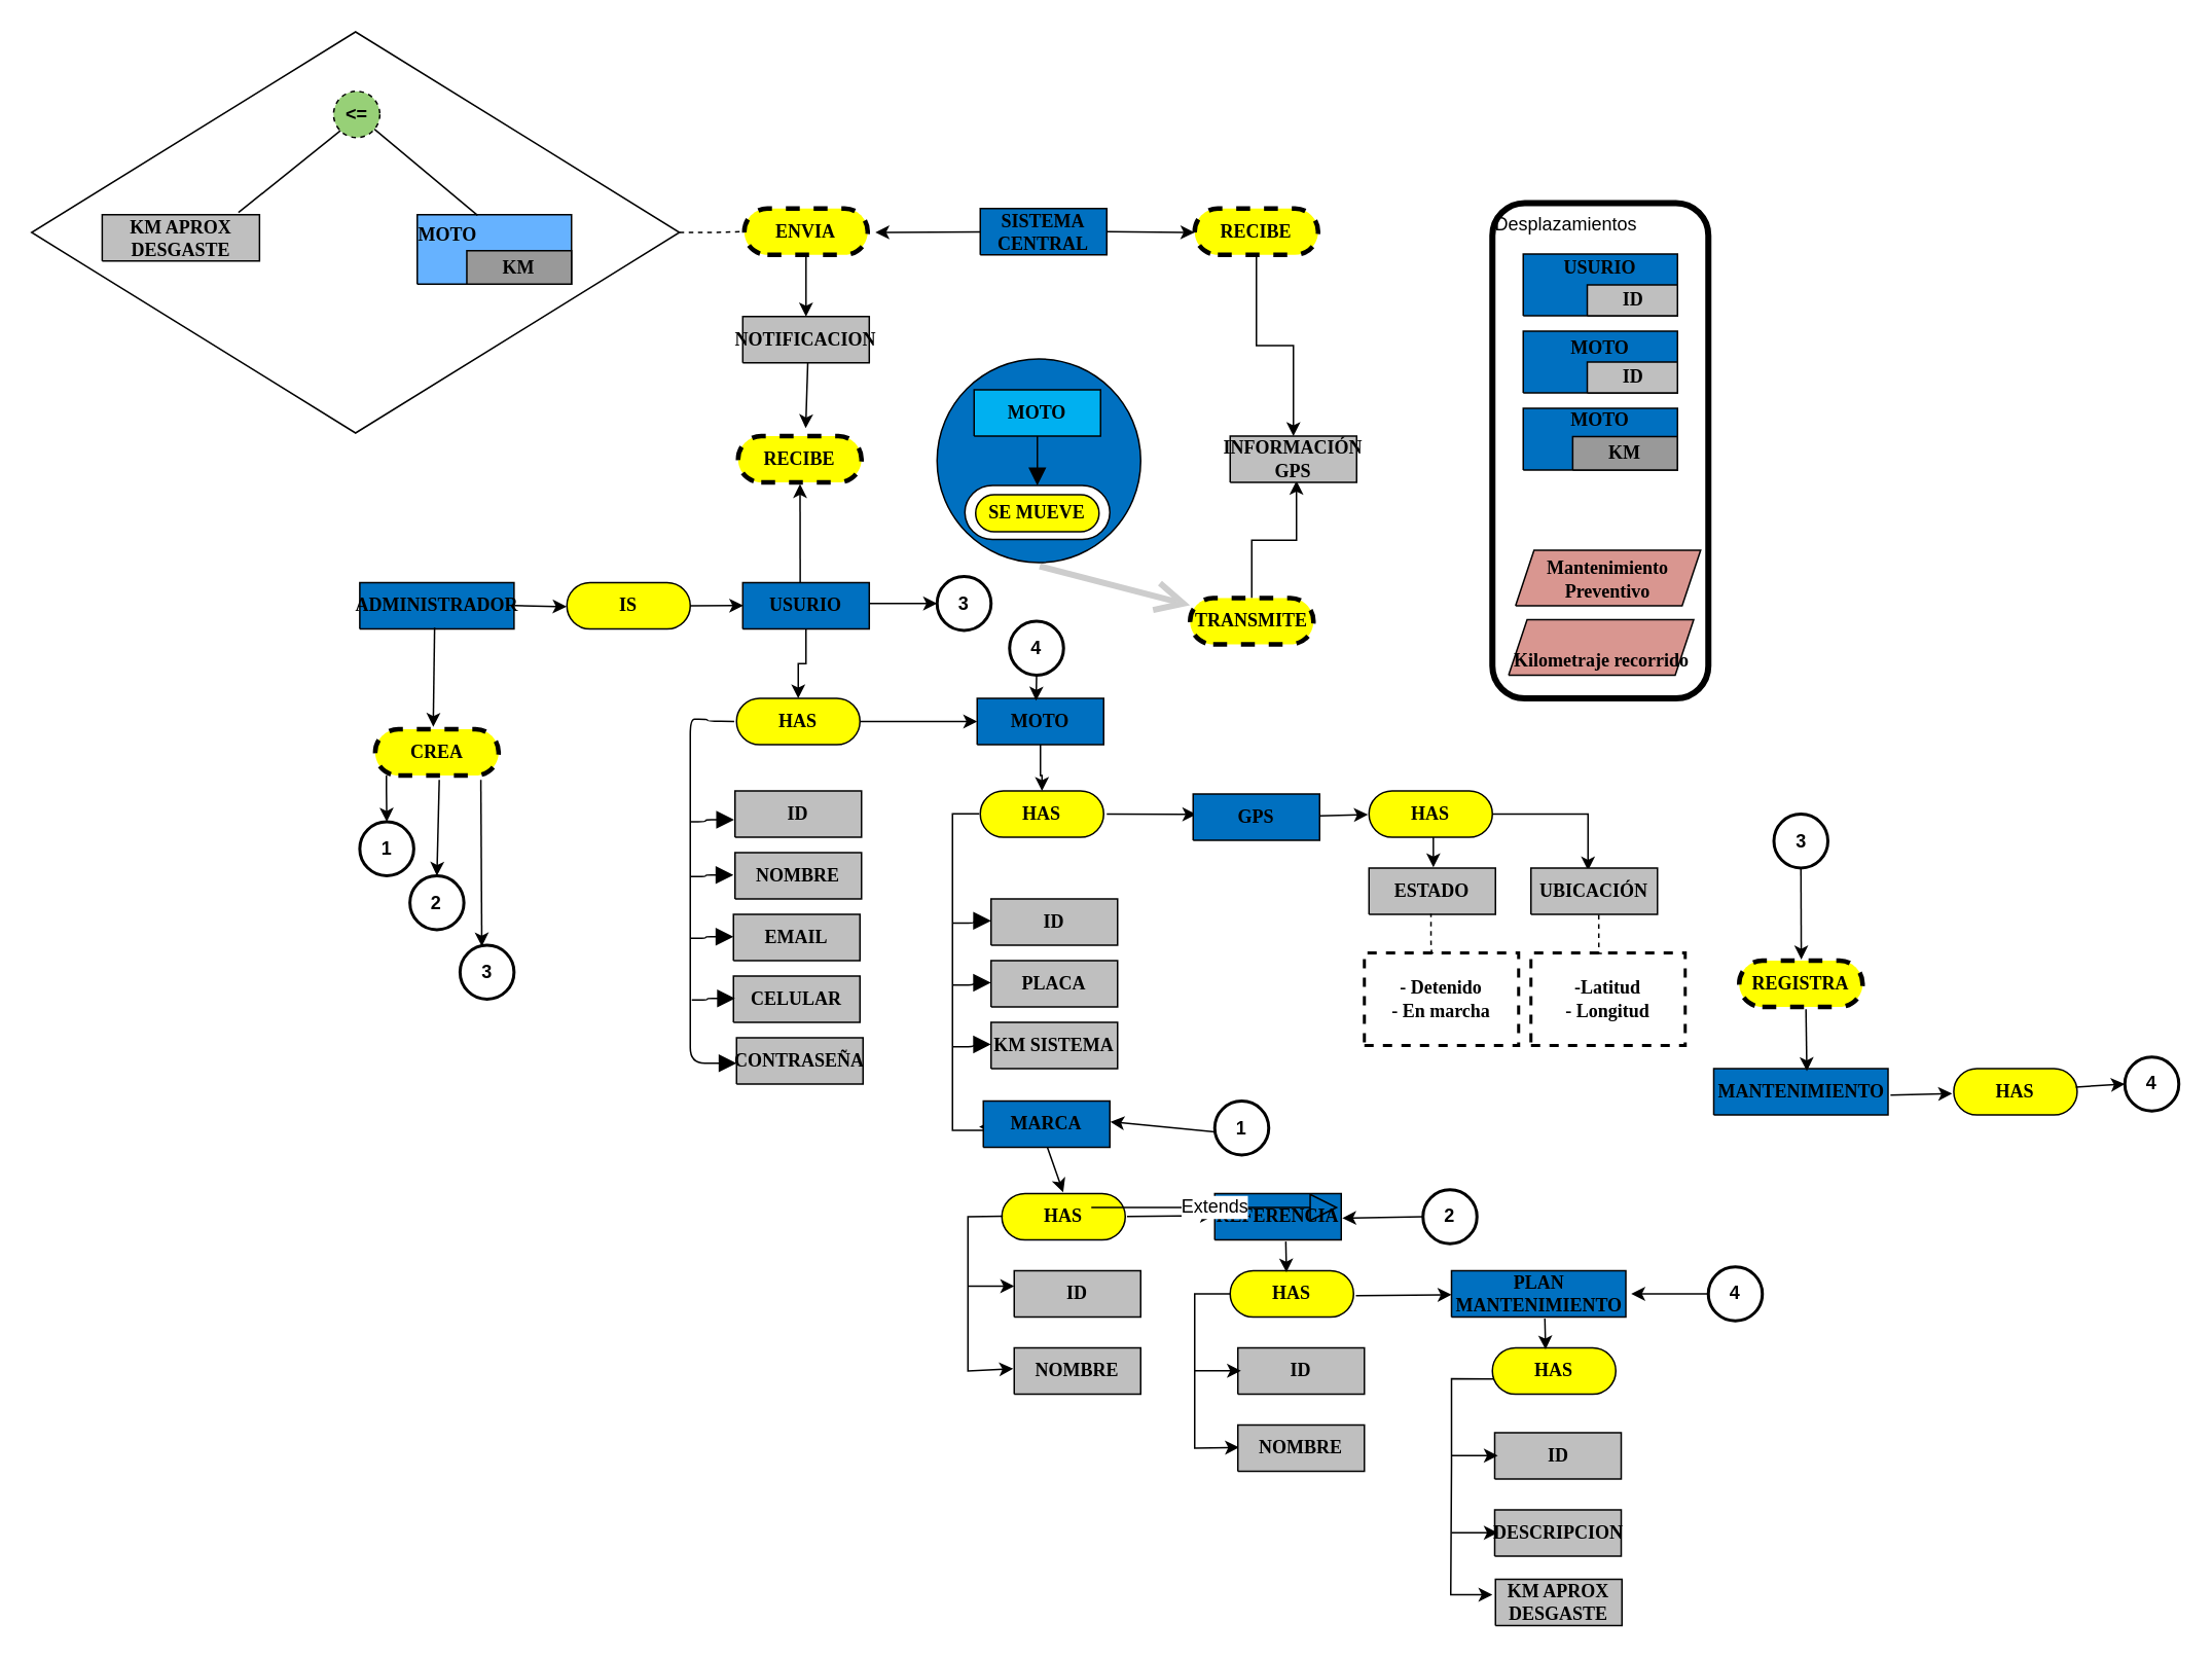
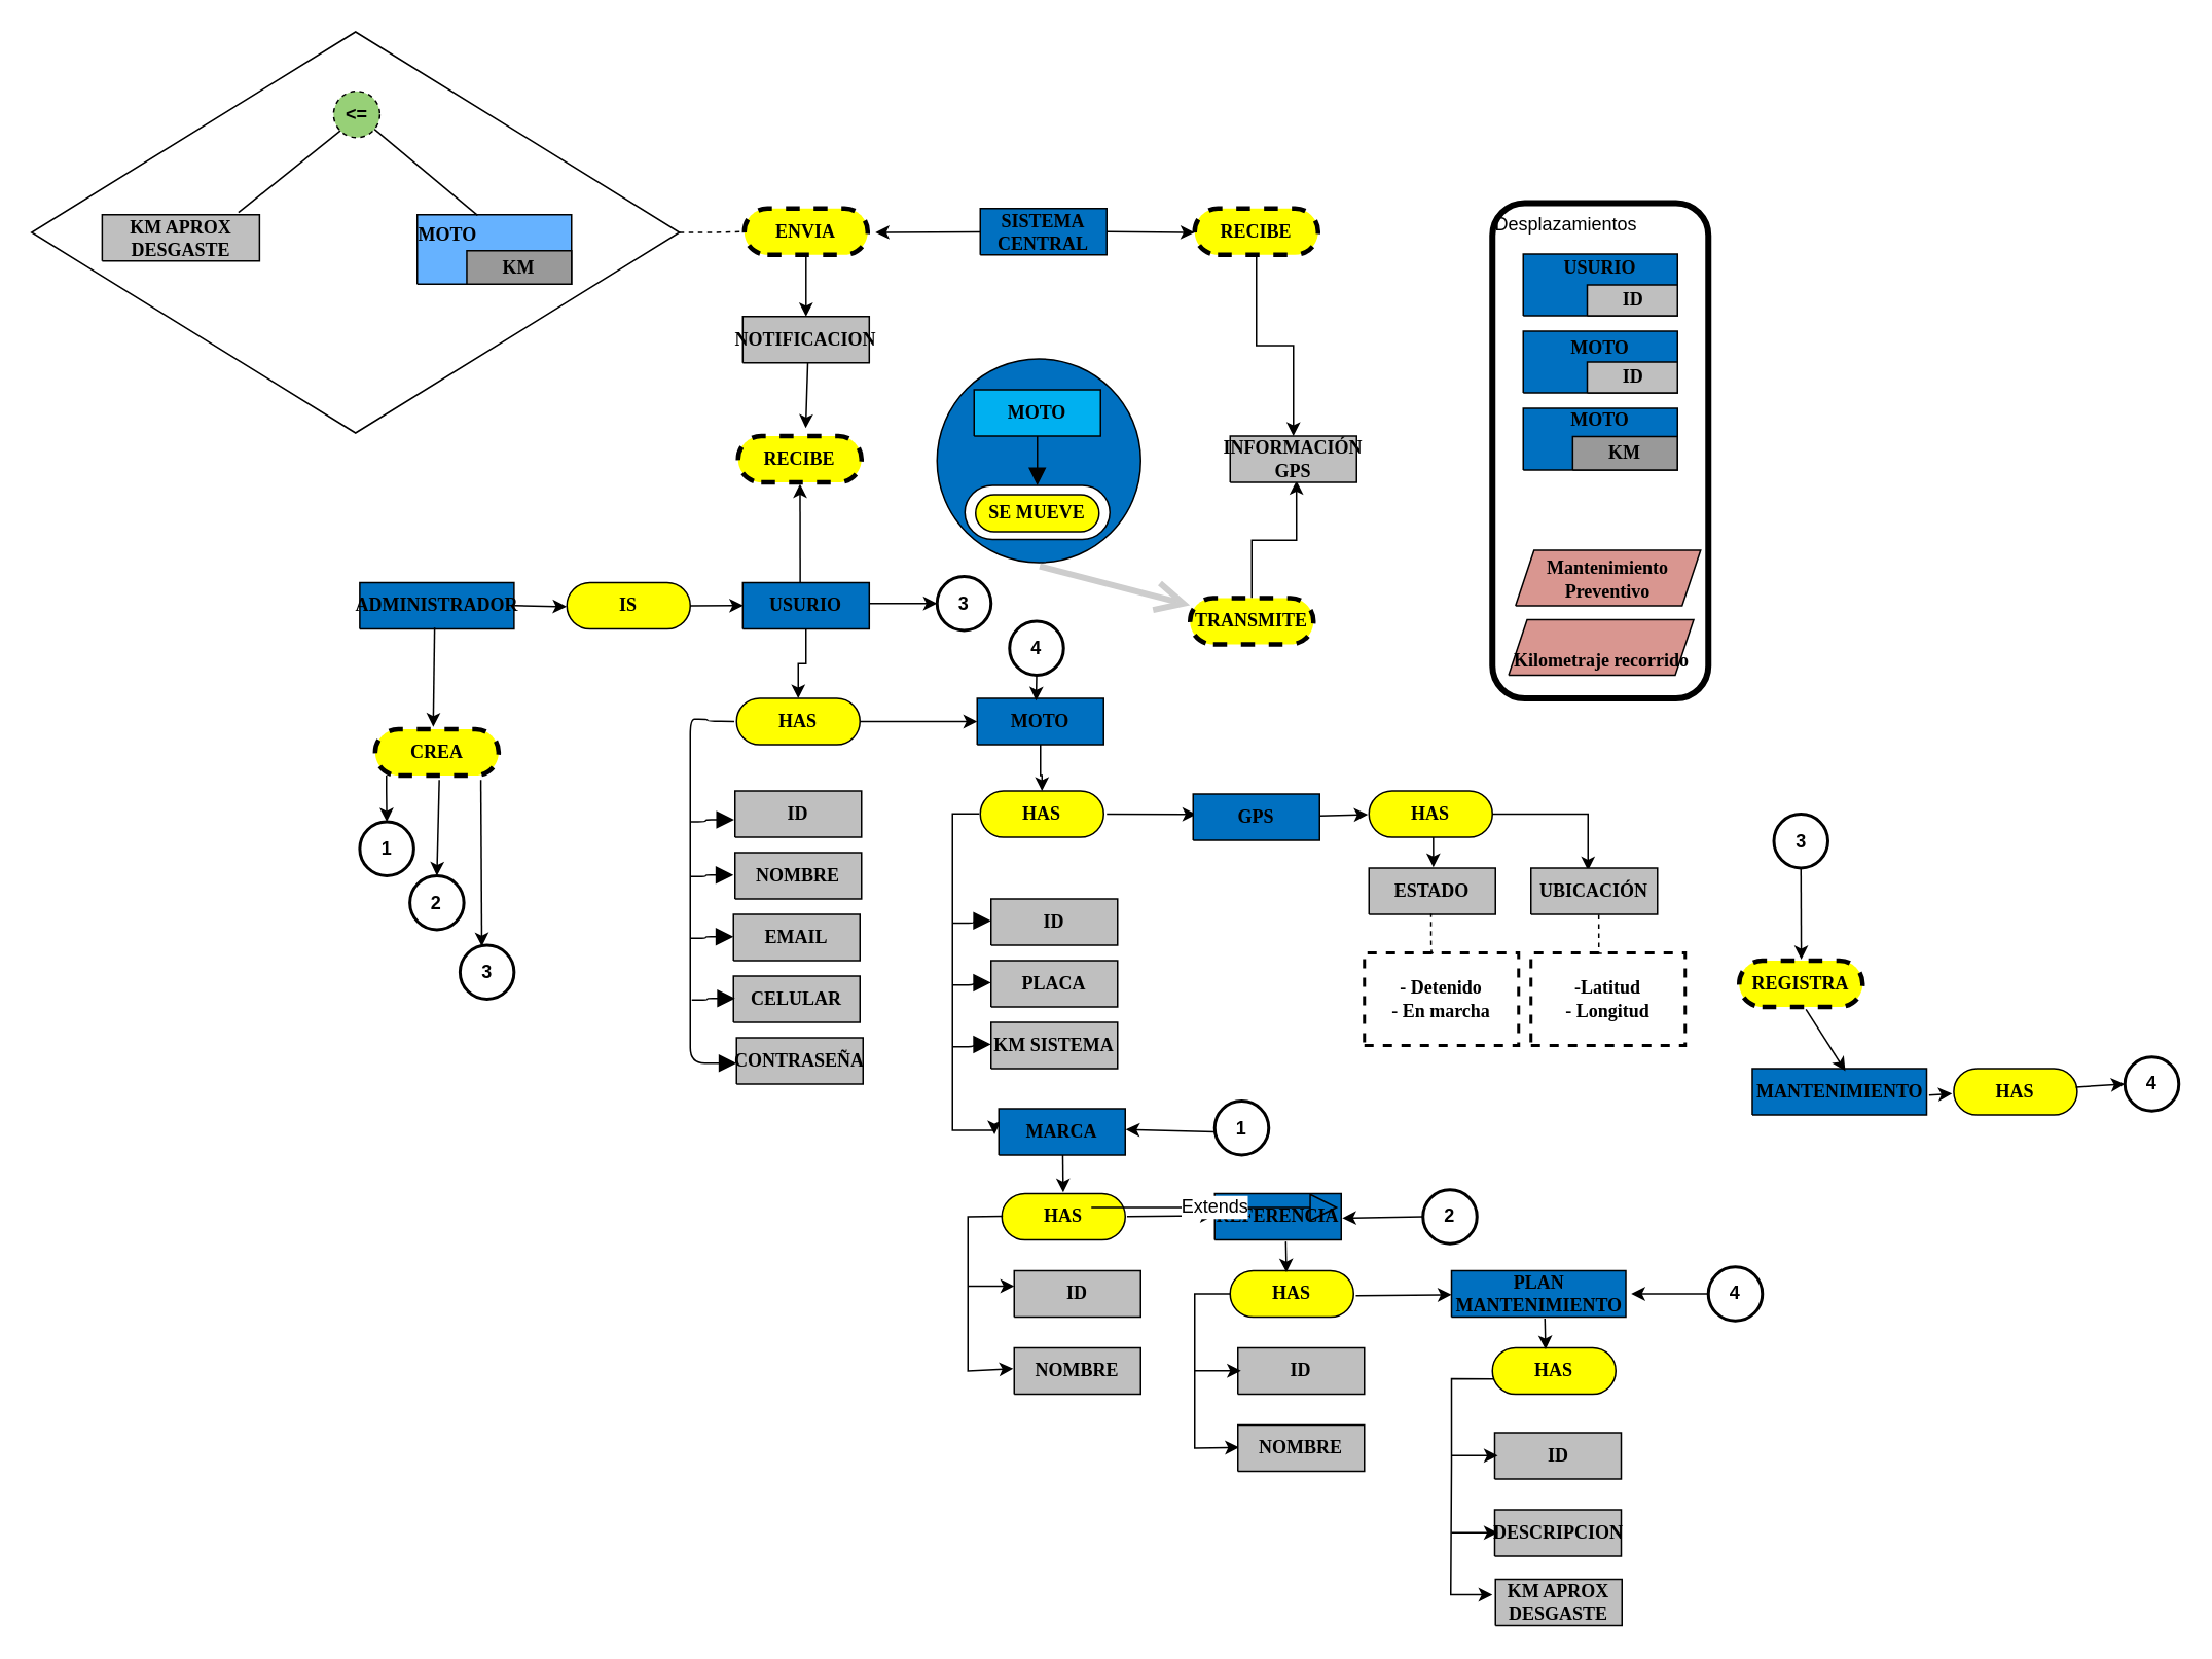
- <mxCell id="106" value="&lt;font style=&quot;font-size: 12px; font-family: calibri; color: rgb(0, 0, 0); direction: ltr; letter-spacing: 0px; line-height: 120%; opacity: 1;&quot;&gt;MANTENIMIENTO&lt;br style=&quot;font-size: 12px;&quot;&gt;&lt;/font&gt;" style="verticalAlign=middle;align=center;vsdxID=7;fillColor=#0070C0;gradientColor=none;shape=stencil(nZBLDoAgDERP0z3SIyjew0SURgSD+Lu9kMZoXLhwN9O+tukAlrNpJg1SzDH4QW/URgNYgZTkjA4UkwJUgGXng+6DX1zLfmoymdXo17xh5zmRJ6Q42BWCfc2oJfdAr+Yv+AP9Cb7OJ3H/2JG1HNGz/84klThPVCc=);strokeColor=#000000;spacingTop=-1;spacingBottom=-1;spacingLeft=-1;spacingRight=-1;labelBackgroundColor=none;rounded=0;html=1;whiteSpace=wrap;fontStyle=1;fontSize=12;" vertex="1" parent="1"><mxGeometry x="1110.5" y="692" width="113" height="30" as="geometry" /></mxCell>
+ <mxCell id="106" value="&lt;font style=&quot;font-size: 12px; font-family: calibri; color: rgb(0, 0, 0); direction: ltr; letter-spacing: 0px; line-height: 120%; opacity: 1;&quot;&gt;MANTENIMIENTO&lt;br style=&quot;font-size: 12px;&quot;&gt;&lt;/font&gt;" style="verticalAlign=middle;align=center;vsdxID=7;fillColor=#0070C0;gradientColor=none;shape=stencil(nZBLDoAgDERP0z3SIyjew0SURgSD+Lu9kMZoXLhwN9O+tukAlrNpJg1SzDH4QW/URgNYgZTkjA4UkwJUgGXng+6DX1zLfmoymdXo17xh5zmRJ6Q42BWCfc2oJfdAr+Yv+AP9Cb7OJ3H/2JG1HNGz/84klThPVCc=);strokeColor=#000000;spacingTop=-1;spacingBottom=-1;spacingLeft=-1;spacingRight=-1;labelBackgroundColor=none;rounded=0;html=1;whiteSpace=wrap;fontStyle=1;fontSize=12;" vertex="1" parent="1"><mxGeometry x="1135.5" y="692" width="113" height="30" as="geometry" /></mxCell>
- <mxCell id="67" value="&lt;font style=&quot;font-size: 12px; font-family: calibri; color: rgb(0, 0, 0); direction: ltr; letter-spacing: 0px; line-height: 120%; opacity: 1;&quot;&gt;MARCA&lt;br style=&quot;font-size: 12px;&quot;&gt;&lt;/font&gt;" style="verticalAlign=middle;align=center;vsdxID=7;fillColor=#0070C0;gradientColor=none;shape=stencil(nZBLDoAgDERP0z3SIyjew0SURgSD+Lu9kMZoXLhwN9O+tukAlrNpJg1SzDH4QW/URgNYgZTkjA4UkwJUgGXng+6DX1zLfmoymdXo17xh5zmRJ6Q42BWCfc2oJfdAr+Yv+AP9Cb7OJ3H/2JG1HNGz/84klThPVCc=);strokeColor=#000000;spacingTop=-1;spacingBottom=-1;spacingLeft=-1;spacingRight=-1;labelBackgroundColor=none;rounded=0;html=1;whiteSpace=wrap;fontStyle=1;fontSize=12;" vertex="1" parent="1"><mxGeometry x="637" y="713" width="82" height="30" as="geometry" /></mxCell>
+ <mxCell id="67" value="&lt;font style=&quot;font-size: 12px; font-family: calibri; color: rgb(0, 0, 0); direction: ltr; letter-spacing: 0px; line-height: 120%; opacity: 1;&quot;&gt;MARCA&lt;br style=&quot;font-size: 12px;&quot;&gt;&lt;/font&gt;" style="verticalAlign=middle;align=center;vsdxID=7;fillColor=#0070C0;gradientColor=none;shape=stencil(nZBLDoAgDERP0z3SIyjew0SURgSD+Lu9kMZoXLhwN9O+tukAlrNpJg1SzDH4QW/URgNYgZTkjA4UkwJUgGXng+6DX1zLfmoymdXo17xh5zmRJ6Q42BWCfc2oJfdAr+Yv+AP9Cb7OJ3H/2JG1HNGz/84klThPVCc=);strokeColor=#000000;spacingTop=-1;spacingBottom=-1;spacingLeft=-1;spacingRight=-1;labelBackgroundColor=none;rounded=0;html=1;whiteSpace=wrap;fontStyle=1;fontSize=12;" vertex="1" parent="1"><mxGeometry x="647" y="718" width="82" height="30" as="geometry" /></mxCell>
